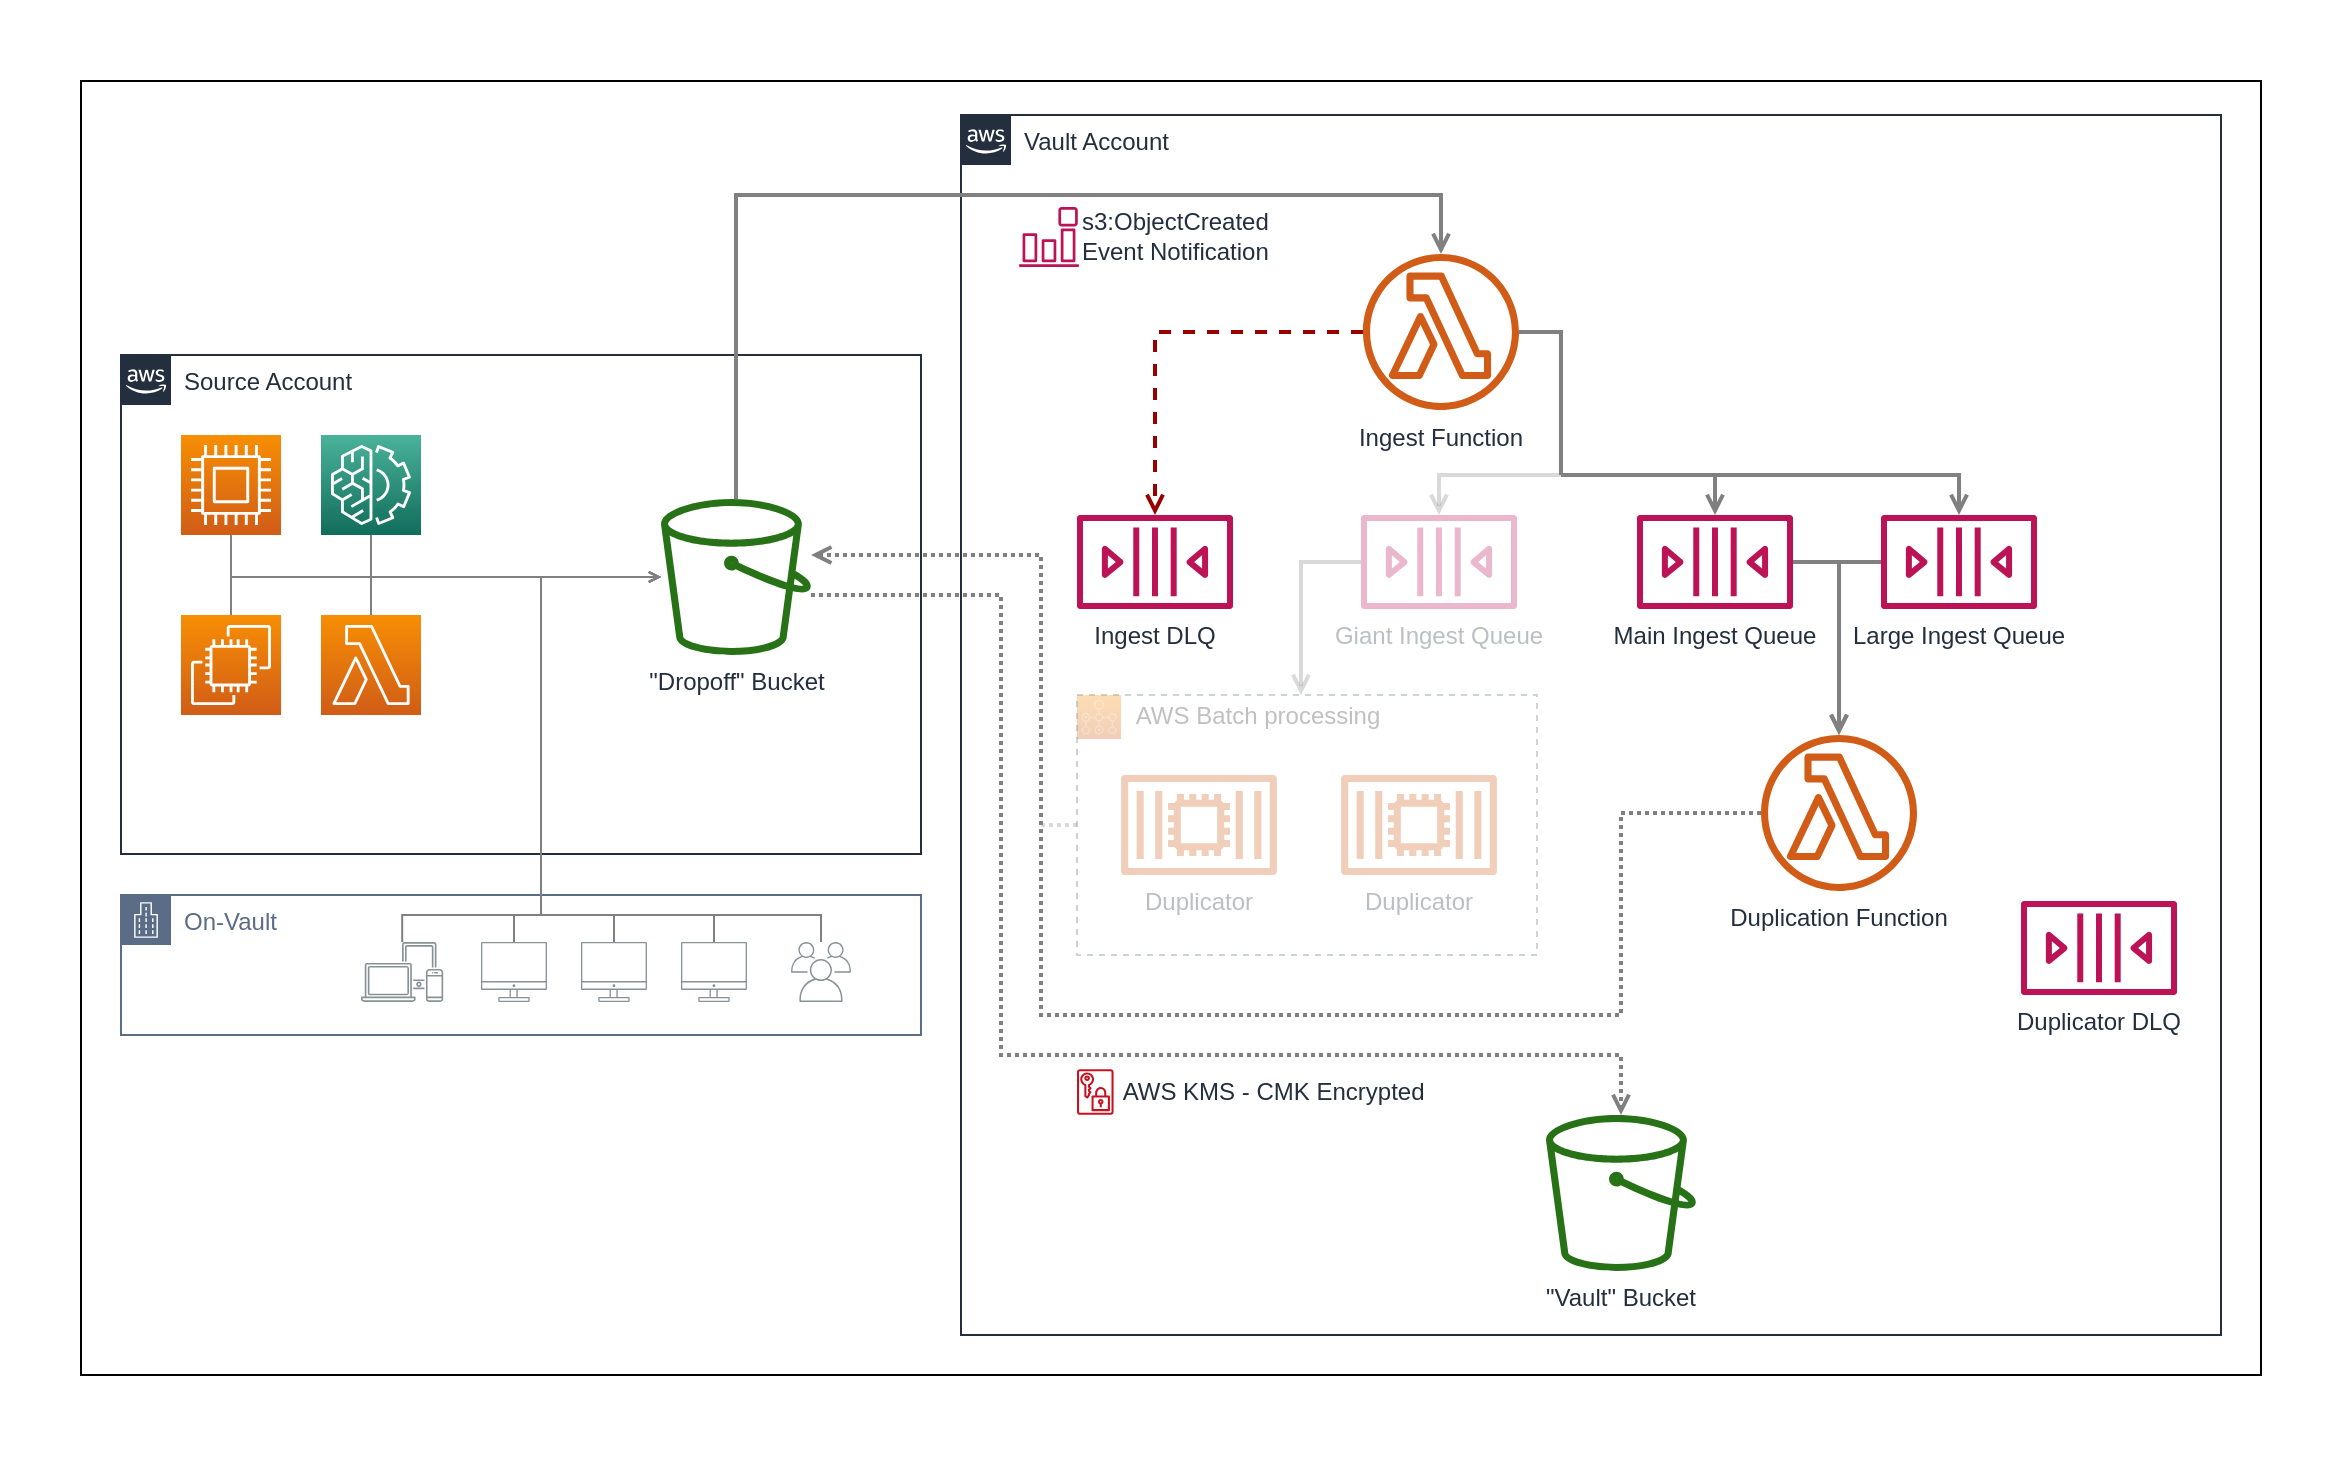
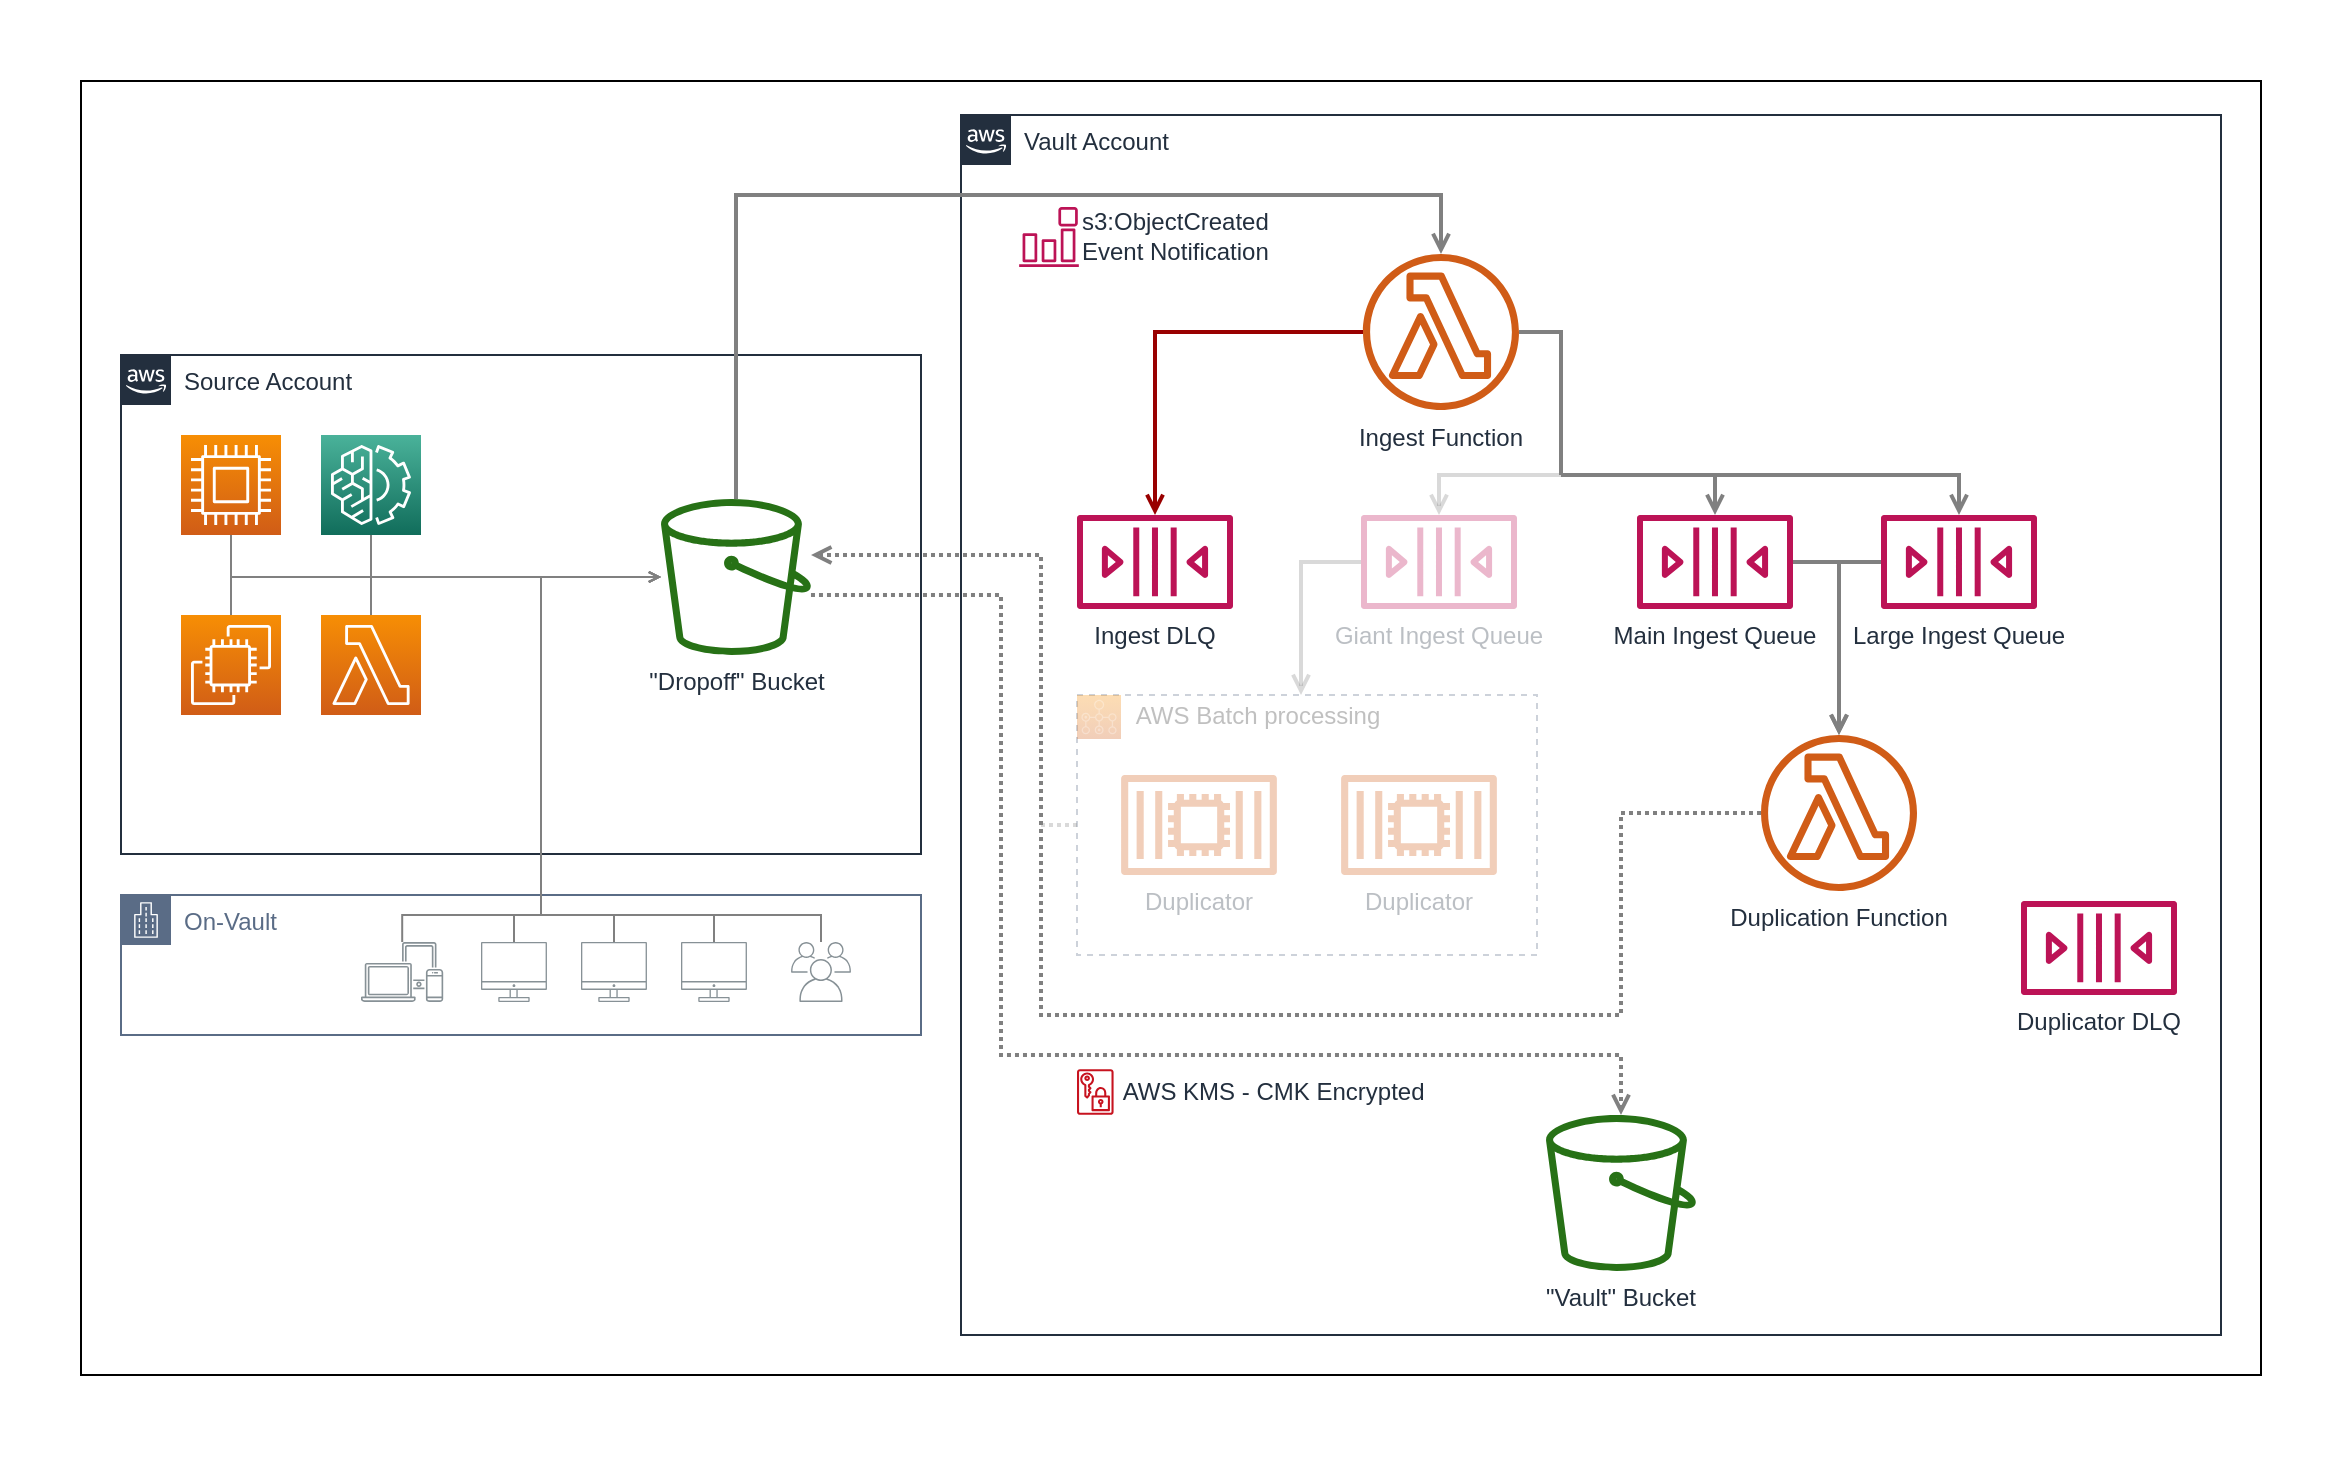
- <mxCell id="31" style="edgeStyle=orthogonalEdgeStyle;rounded=0;orthogonalLoop=1;jettySize=auto;html=1;startArrow=none;startFill=0;endArrow=open;endFill=0;strokeWidth=2;fillColor=#f8cecc;strokeColor=#990000;dashed=1;" parent="1" source="12" target="17" edge="1"><mxGeometry relative="1" as="geometry"><Array as="points"><mxPoint x="577" y="166" /></Array><mxPoint x="710" y="217" as="sourcePoint" /><mxPoint x="719" y="247.018" as="targetPoint" /></mxGeometry></mxCell>
+ <mxCell id="31" style="edgeStyle=orthogonalEdgeStyle;rounded=0;orthogonalLoop=1;jettySize=auto;html=1;startArrow=none;startFill=0;endArrow=open;endFill=0;strokeWidth=2;fillColor=#f8cecc;strokeColor=#990000;" parent="1" source="12" target="17" edge="1"><mxGeometry relative="1" as="geometry"><Array as="points"><mxPoint x="577" y="166" /></Array><mxPoint x="710" y="217" as="sourcePoint" /><mxPoint x="719" y="247.018" as="targetPoint" /></mxGeometry></mxCell>
